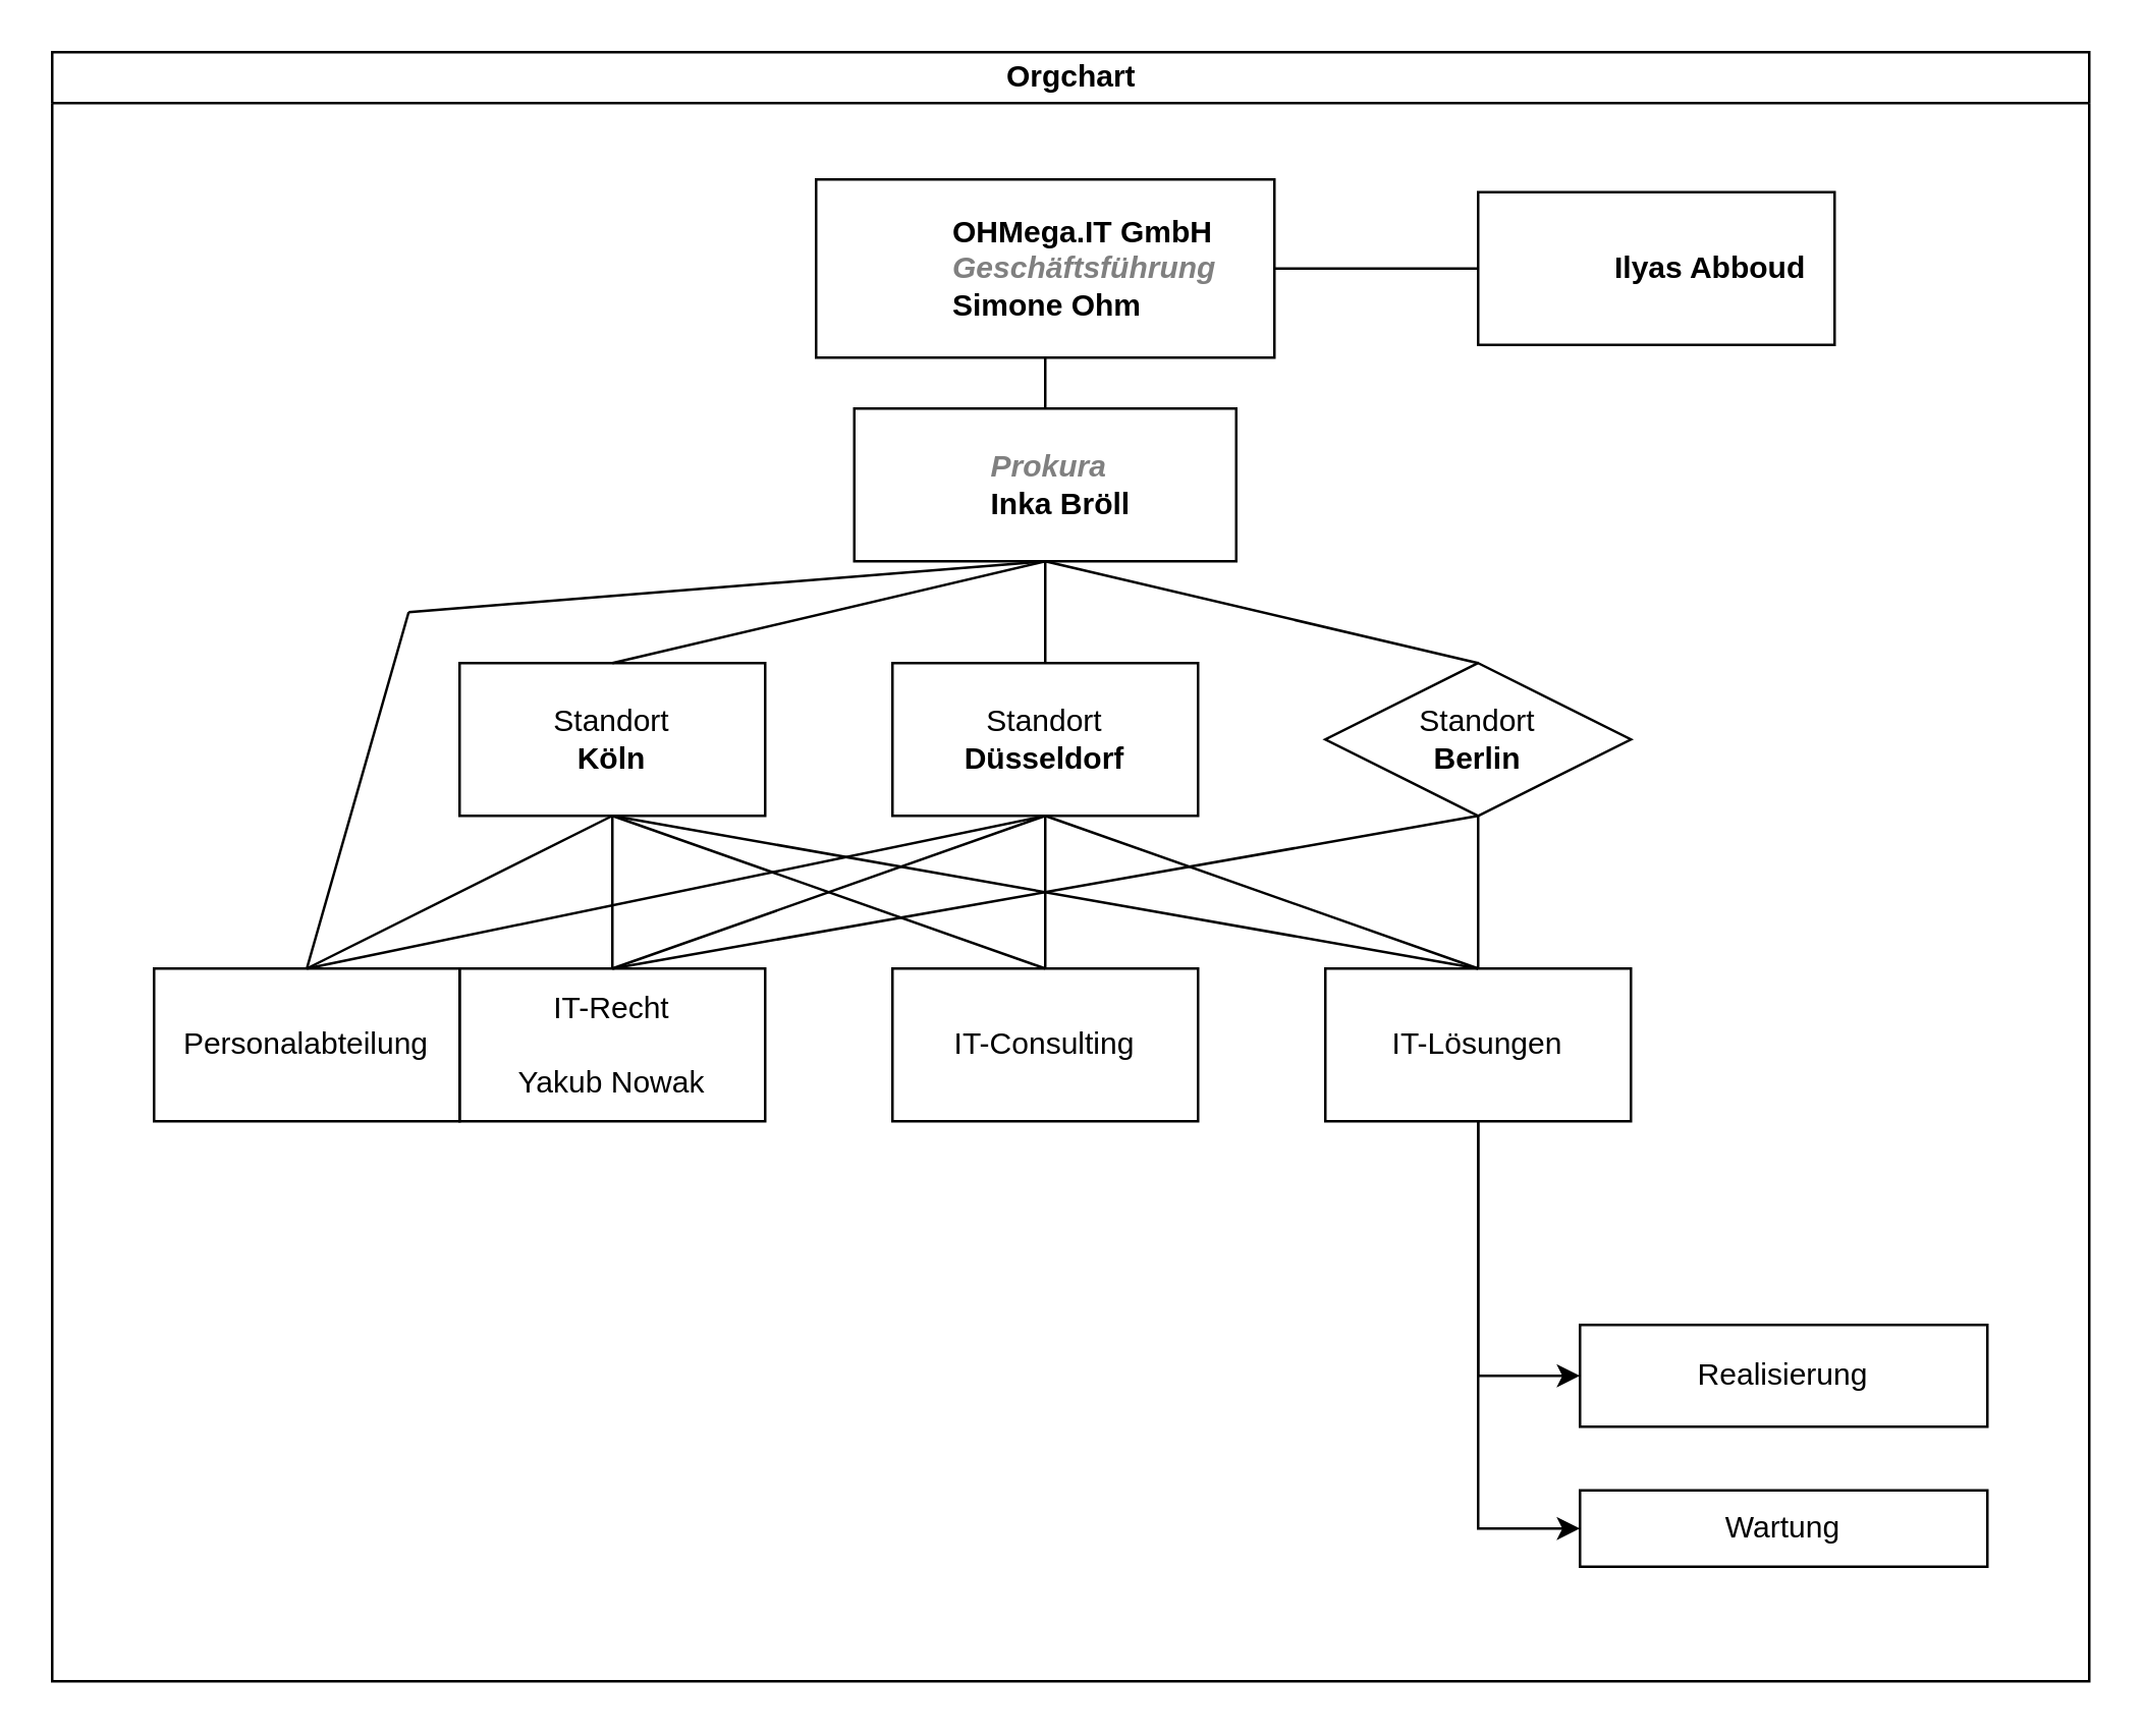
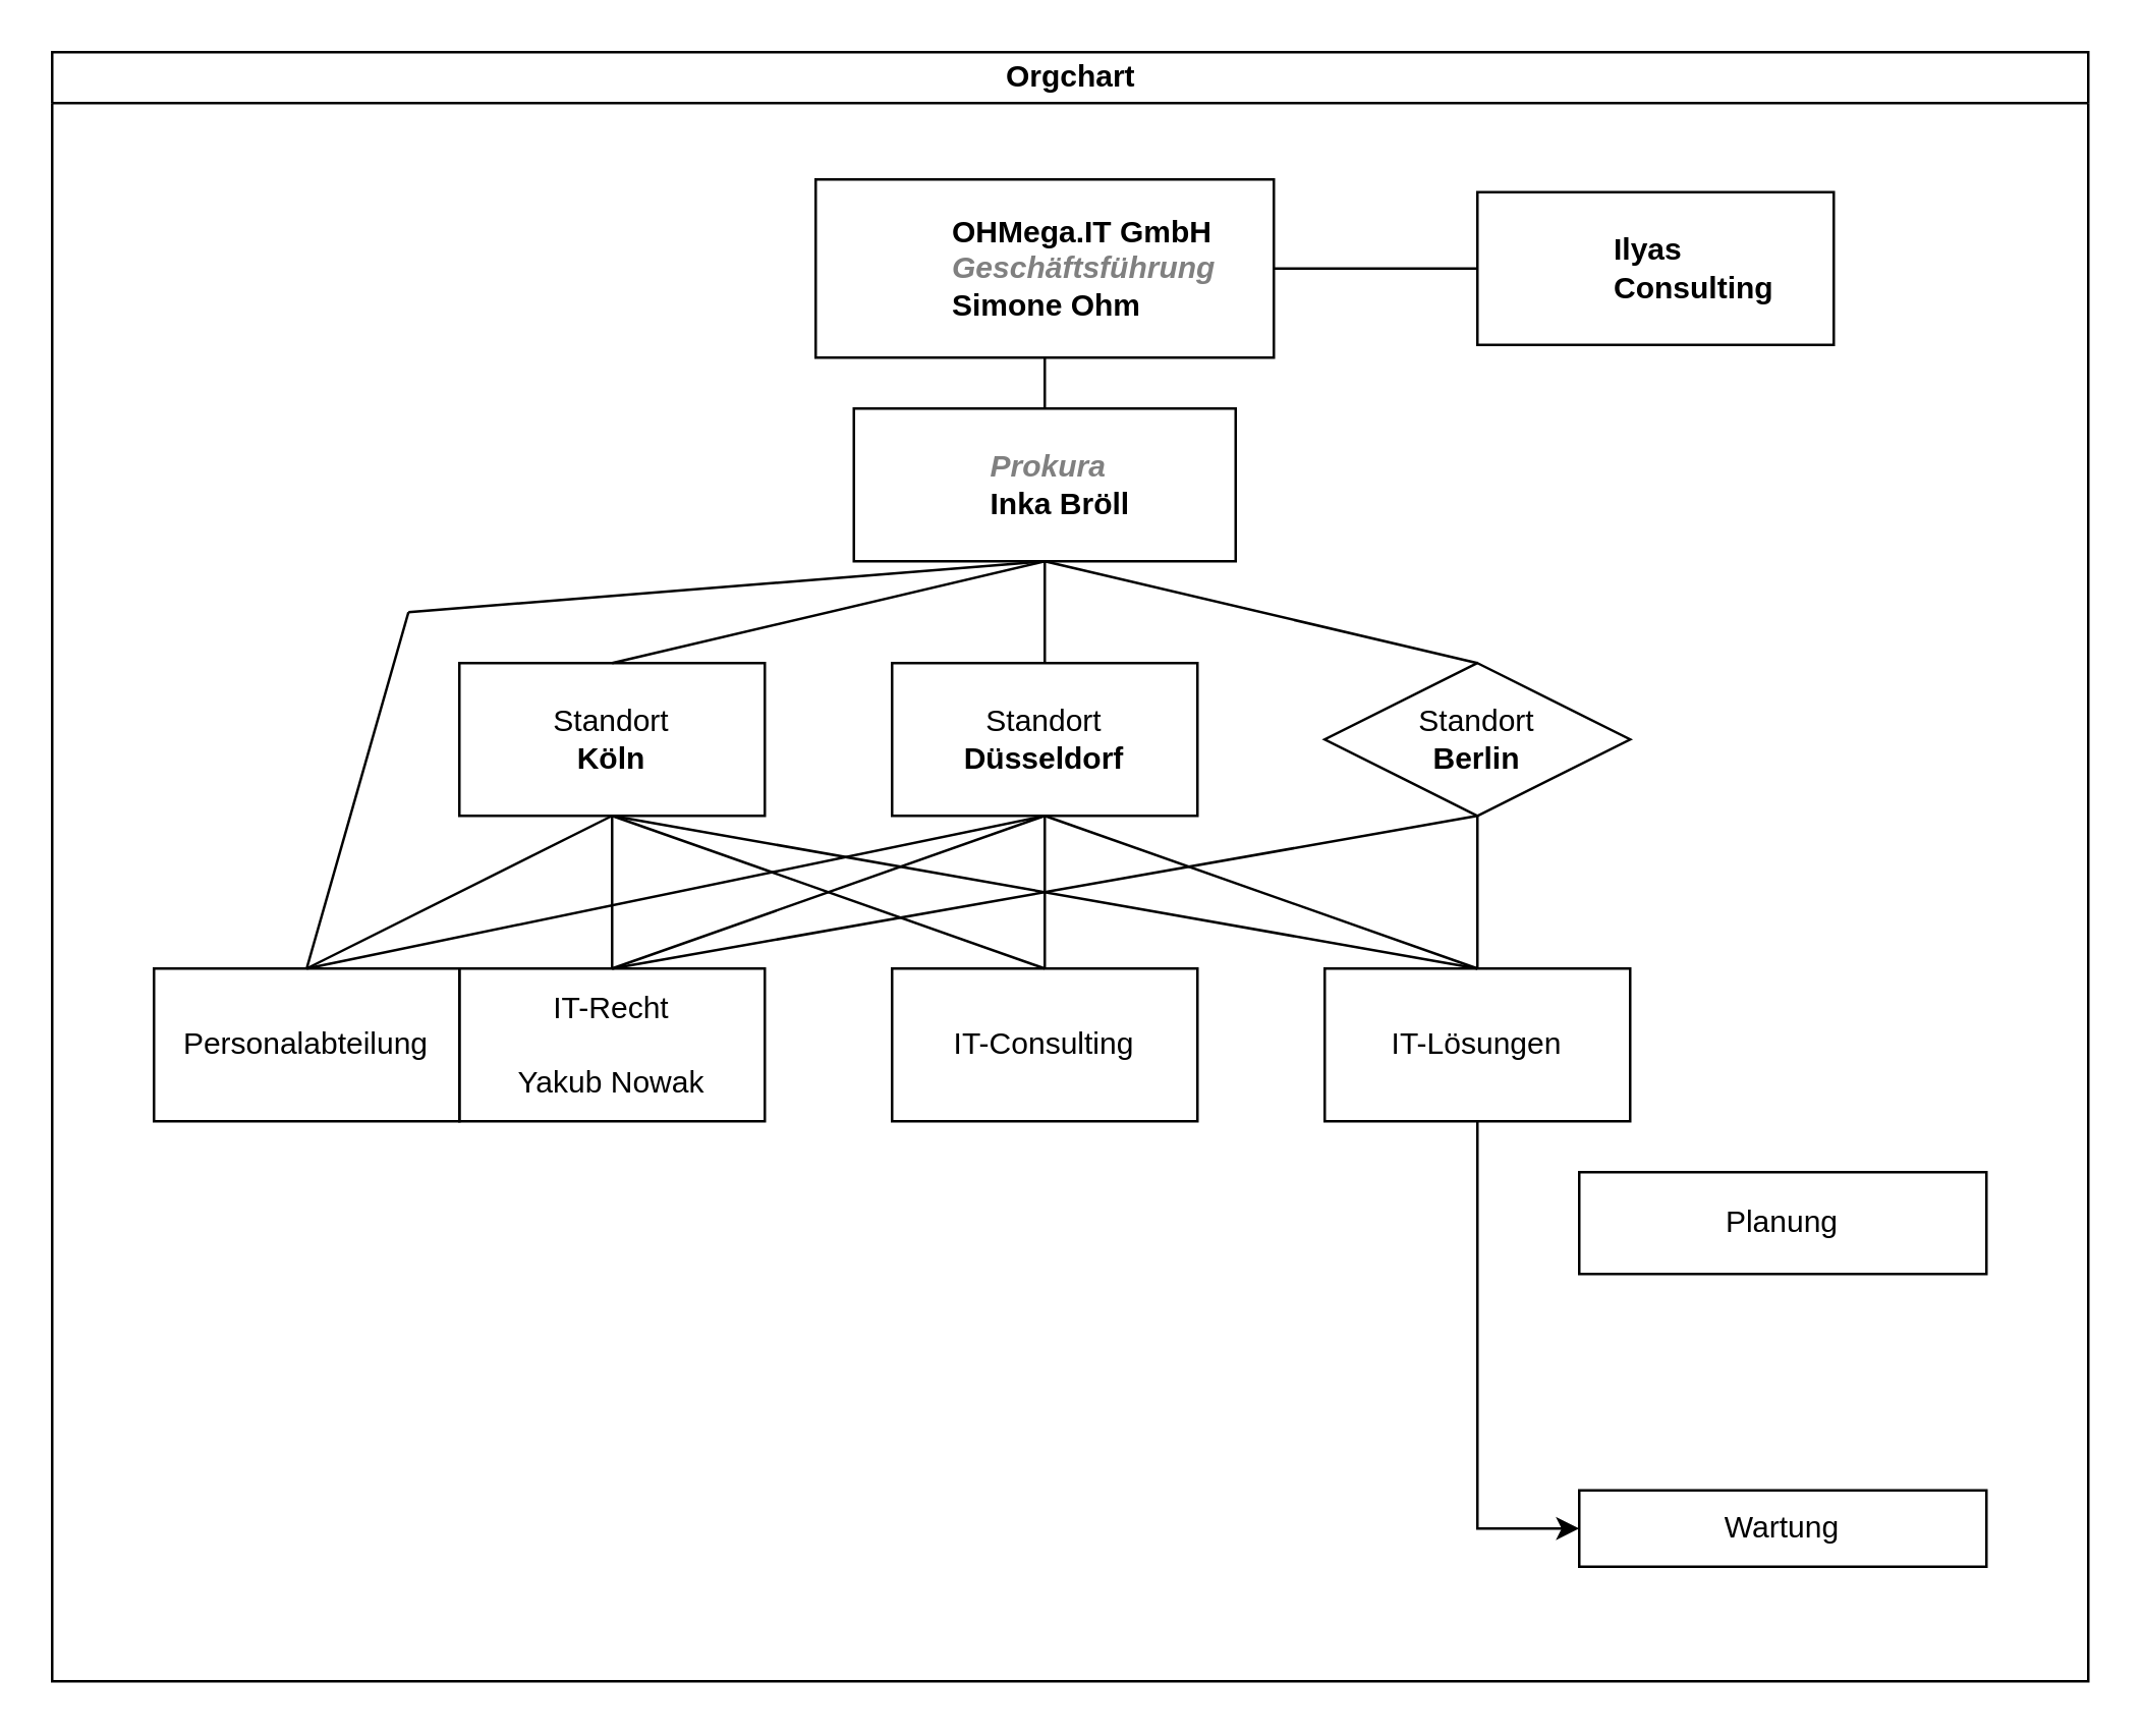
- <mxCell id="4" value="Ilyas Abboud" style="label;image=https://cdn3.iconfinder.com/data/icons/user-avatars-1/512/users-9-2-128.png;whiteSpace=wrap;html=1;rounded=0;glass=0;treeFolding=1;treeMoving=1;" vertex="1" parent="2"><mxGeometry x="560" y="55" width="140" height="60" as="geometry" /></mxCell>
+ <mxCell id="4" value="Ilyas Consulting" style="label;image=https://cdn3.iconfinder.com/data/icons/user-avatars-1/512/users-9-2-128.png;whiteSpace=wrap;html=1;rounded=0;glass=0;treeFolding=1;treeMoving=1;" vertex="1" parent="2"><mxGeometry x="560" y="55" width="140" height="60" as="geometry" /></mxCell>
+ <mxCell id="28" value="Planung" style="rounded=0;whiteSpace=wrap;html=1;" vertex="1" parent="2"><mxGeometry x="600" y="440" width="160" height="40" as="geometry" /></mxCell>
- <mxCell id="30" style="edgeStyle=orthogonalEdgeStyle;rounded=0;orthogonalLoop=1;jettySize=auto;html=1;entryX=0;entryY=0.5;entryDx=0;entryDy=0;" edge="1" parent="2" source="18" target="29"><mxGeometry relative="1" as="geometry" /></mxCell>
- <mxCell id="29" value="Realisierung" style="rounded=0;whiteSpace=wrap;html=1;" vertex="1" parent="2"><mxGeometry x="600" y="500" width="160" height="40" as="geometry" /></mxCell>
